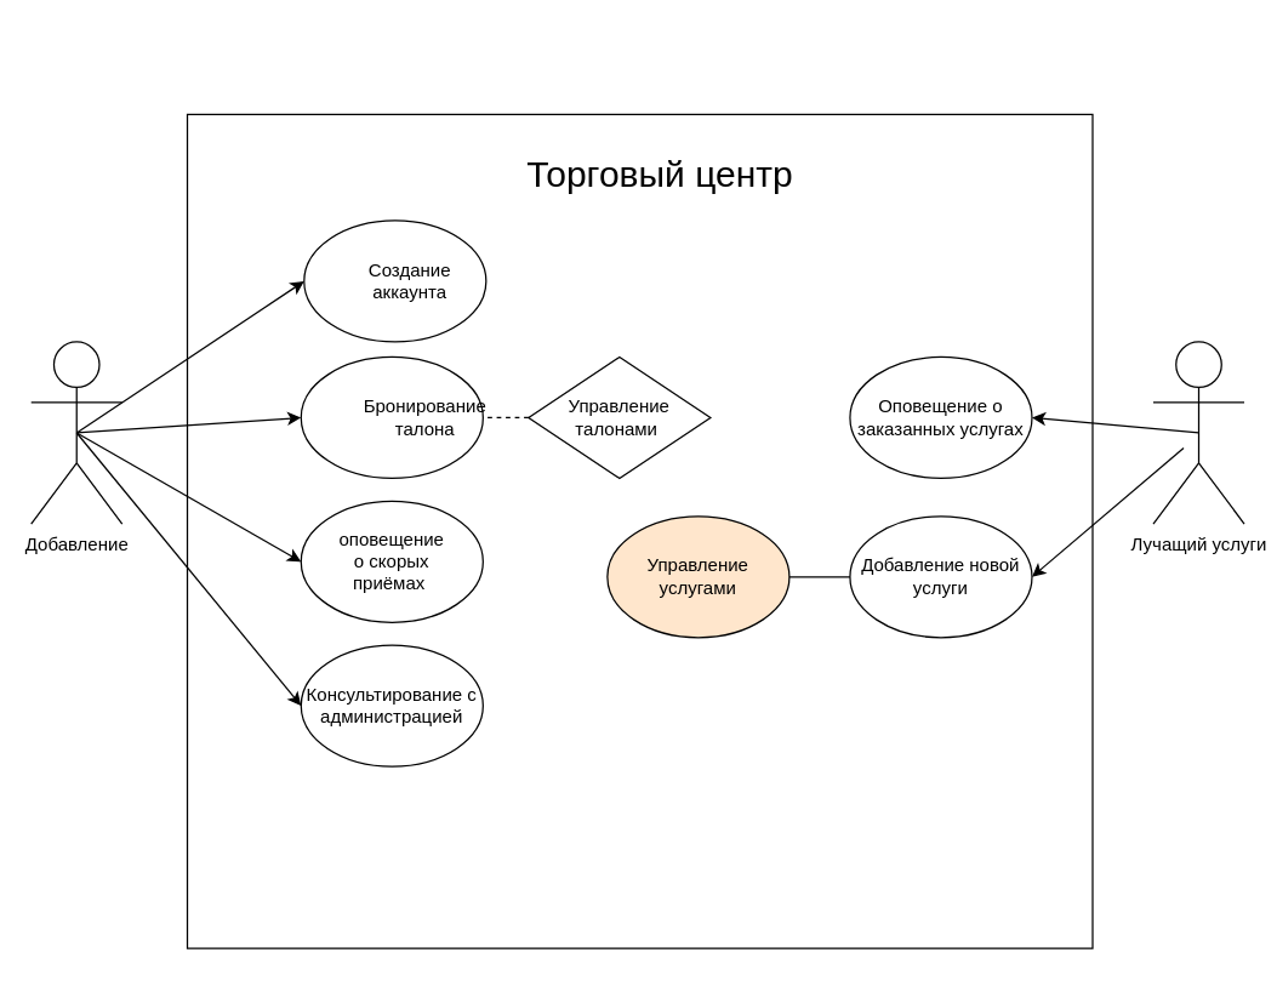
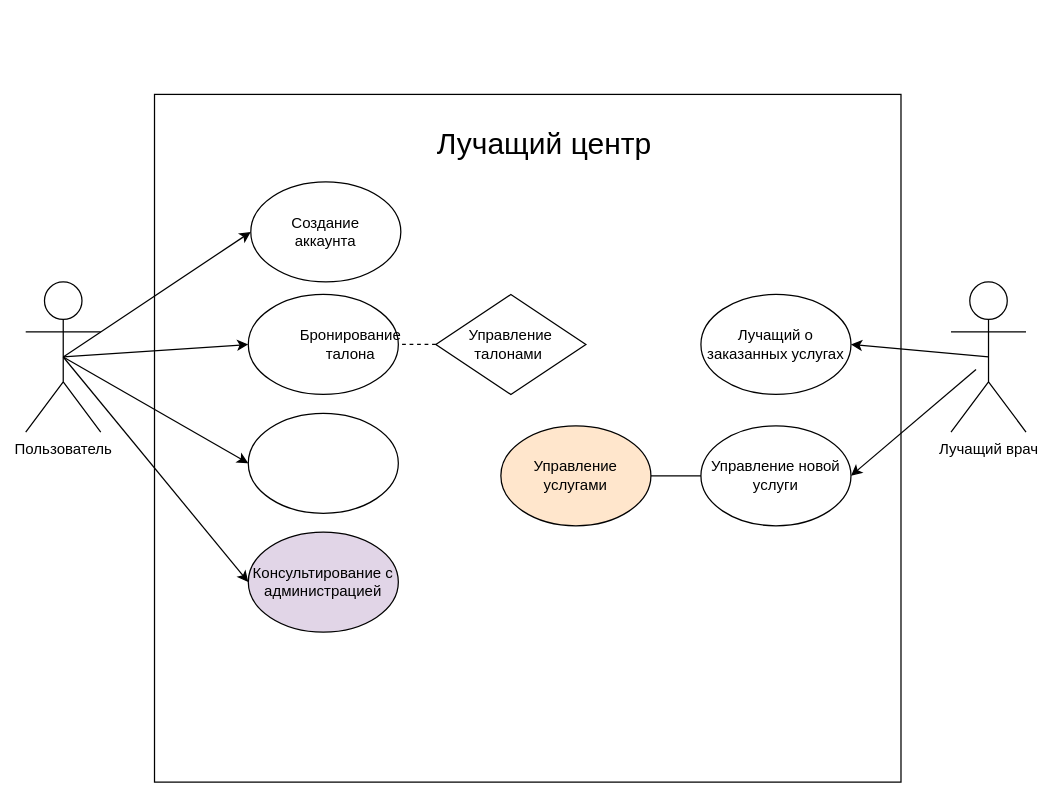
- <mxCell id="5" value="&lt;p style=&quot;line-height: 220% ; font-size: 24px&quot;&gt;Торговый центр&lt;/p&gt;" style="text;html=1;strokeColor=none;fillColor=none;align=center;verticalAlign=middle;whiteSpace=wrap;rounded=0;" vertex="1" parent="1"><mxGeometry x="340" y="20" width="190" height="190" as="geometry" /></mxCell>
+ <mxCell id="5" value="&lt;p style=&quot;line-height: 220% ; font-size: 24px&quot;&gt;Лучащий центр&lt;/p&gt;" style="text;html=1;strokeColor=none;fillColor=none;align=center;verticalAlign=middle;whiteSpace=wrap;rounded=0;" vertex="1" parent="1"><mxGeometry x="340" y="20" width="190" height="190" as="geometry" /></mxCell>
- <mxCell id="7" value="Создание аккаунта" style="text;html=1;strokeColor=none;fillColor=none;align=center;verticalAlign=middle;whiteSpace=wrap;rounded=0;" vertex="1" parent="1"><mxGeometry x="250" y="175" width="40" height="20" as="geometry" /></mxCell>
+ <mxCell id="7" value="Создание аккаунта" style="text;html=1;strokeColor=none;fillColor=none;align=center;verticalAlign=middle;whiteSpace=wrap;rounded=0;" vertex="1" parent="1"><mxGeometry x="240" y="175" width="40" height="20" as="geometry" /></mxCell>
- <mxCell id="19" value="Оповещение о заказанных услугах" style="ellipse;whiteSpace=wrap;html=1;" vertex="1" parent="1"><mxGeometry x="560" y="235" width="120" height="80" as="geometry" /></mxCell>
+ <mxCell id="19" value="Лучащий о заказанных услугах" style="ellipse;whiteSpace=wrap;html=1;" vertex="1" parent="1"><mxGeometry x="560" y="235" width="120" height="80" as="geometry" /></mxCell>
- <mxCell id="3" value="Добавление&lt;br&gt;" style="shape=umlActor;verticalLabelPosition=bottom;labelBackgroundColor=#ffffff;verticalAlign=top;html=1;outlineConnect=0;" vertex="1" parent="1"><mxGeometry x="20" y="225" width="60" height="120" as="geometry" /></mxCell>
+ <mxCell id="3" value="Пользователь&lt;br&gt;" style="shape=umlActor;verticalLabelPosition=bottom;labelBackgroundColor=#ffffff;verticalAlign=top;html=1;outlineConnect=0;" vertex="1" parent="1"><mxGeometry x="20" y="225" width="60" height="120" as="geometry" /></mxCell>
- <mxCell id="4" value="Лучащий услуги&lt;br&gt;" style="shape=umlActor;verticalLabelPosition=bottom;labelBackgroundColor=#ffffff;verticalAlign=top;html=1;outlineConnect=0;" vertex="1" parent="1"><mxGeometry x="760" y="225" width="60" height="120" as="geometry" /></mxCell>
+ <mxCell id="4" value="Лучащий врач&lt;br&gt;" style="shape=umlActor;verticalLabelPosition=bottom;labelBackgroundColor=#ffffff;verticalAlign=top;html=1;outlineConnect=0;" vertex="1" parent="1"><mxGeometry x="760" y="225" width="60" height="120" as="geometry" /></mxCell>
- <mxCell id="11" value="оповещение о скорых приёмах&amp;nbsp;" style="text;html=1;strokeColor=none;fillColor=none;align=center;verticalAlign=middle;whiteSpace=wrap;rounded=0;" vertex="1" parent="1"><mxGeometry x="238" y="360" width="40" height="20" as="geometry" /></mxCell>
- <mxCell id="20" value="Добавление новой услуги" style="ellipse;whiteSpace=wrap;html=1;" vertex="1" parent="1"><mxGeometry x="560" y="340" width="120" height="80" as="geometry" /></mxCell>
+ <mxCell id="20" value="Управление новой услуги" style="ellipse;whiteSpace=wrap;html=1;" vertex="1" parent="1"><mxGeometry x="560" y="340" width="120" height="80" as="geometry" /></mxCell>
- <mxCell id="12" value="Консультирование с администрацией" style="ellipse;whiteSpace=wrap;html=1;" vertex="1" parent="1"><mxGeometry x="198" y="425" width="120" height="80" as="geometry" /></mxCell>
+ <mxCell id="12" value="Консультирование с администрацией" style="ellipse;whiteSpace=wrap;html=1;fillColor=#e1d5e7;" vertex="1" parent="1"><mxGeometry x="198" y="425" width="120" height="80" as="geometry" /></mxCell>
